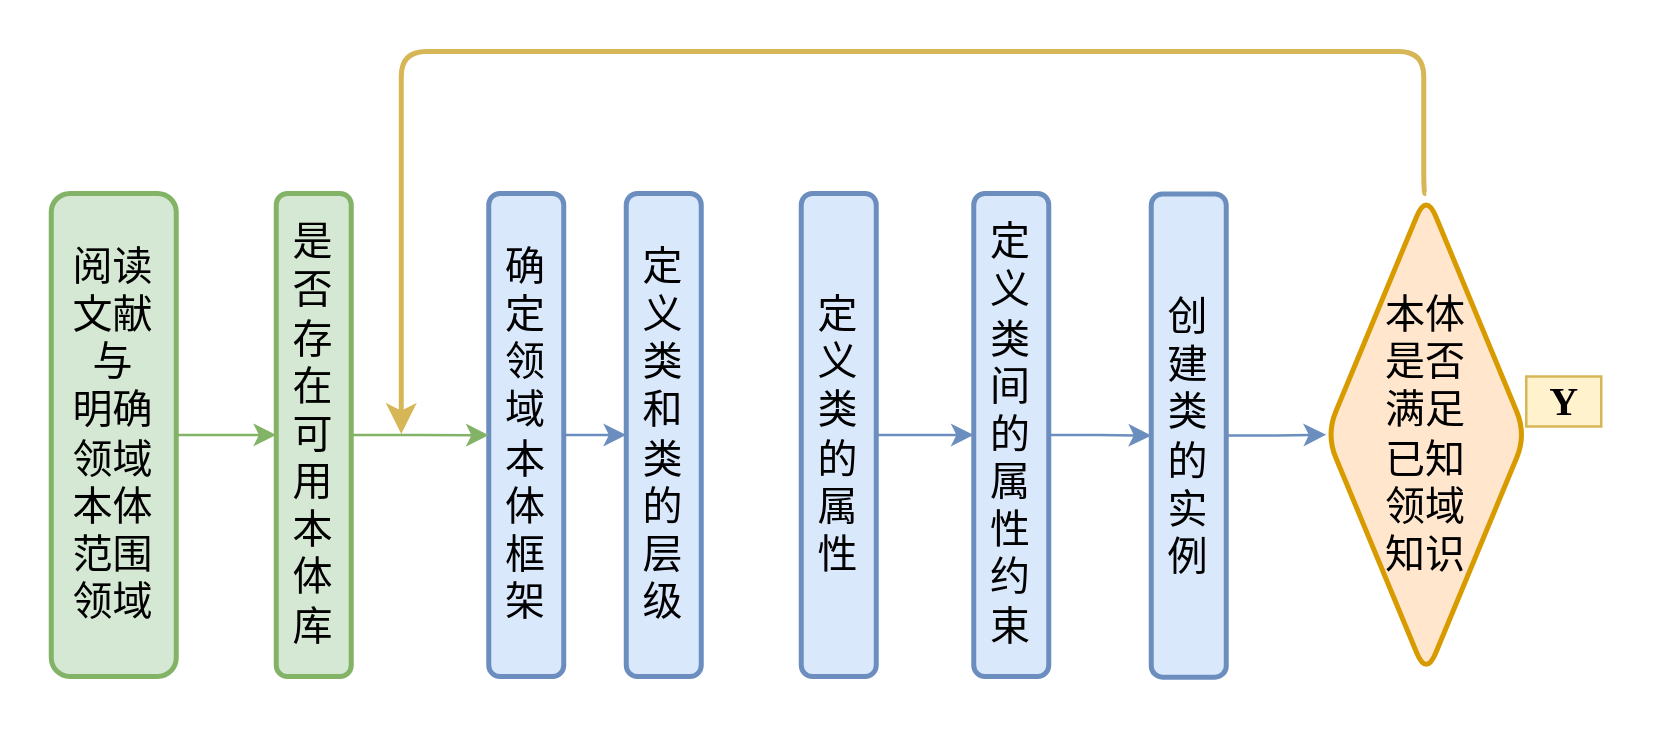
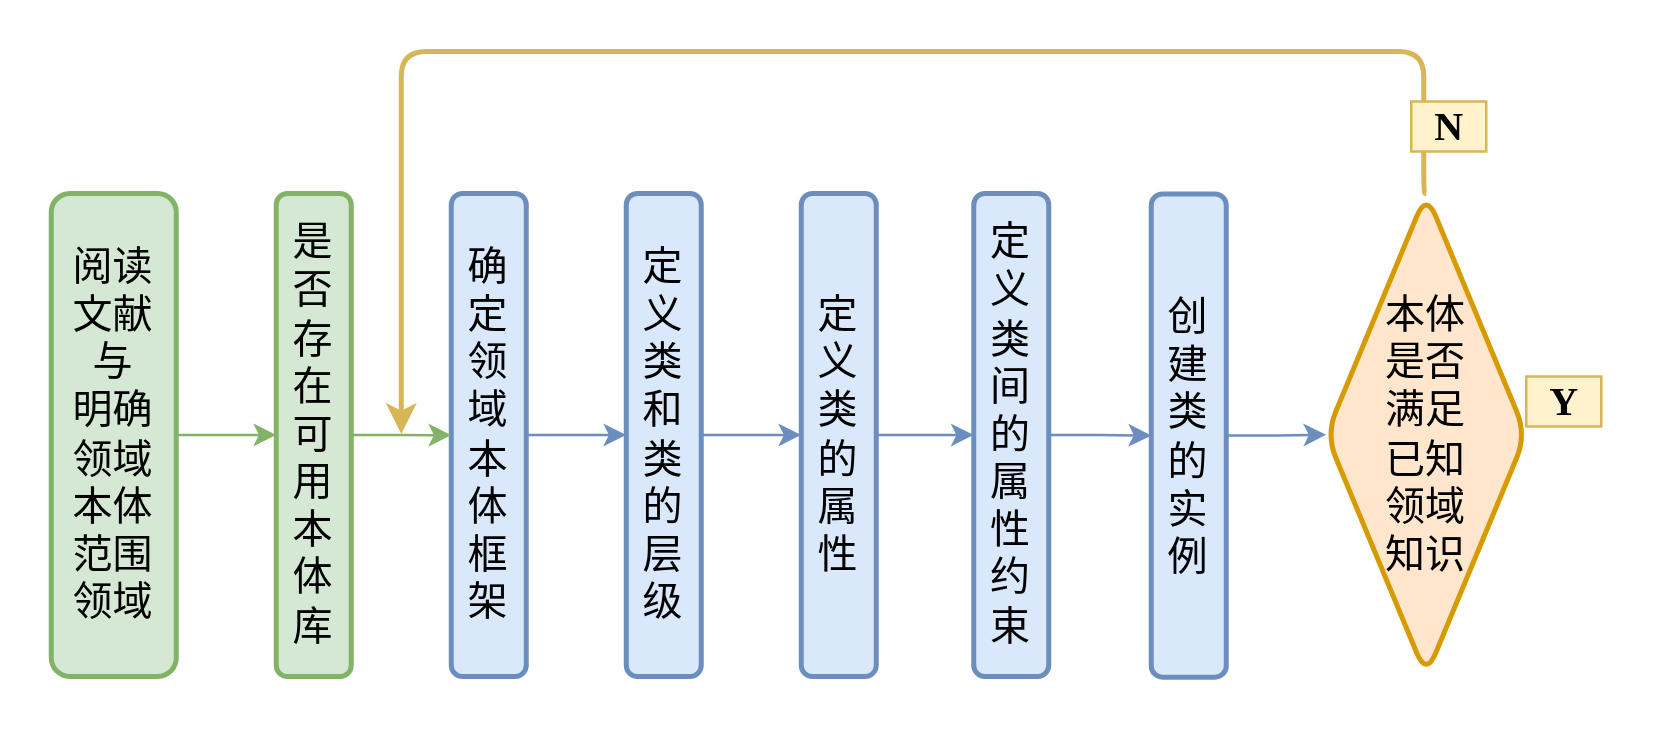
+ <mxCell id="19" value="&lt;span style=&quot;font-size: 16px;&quot;&gt;N&lt;/span&gt;" style="text;html=1;align=center;verticalAlign=middle;resizable=0;points=[];autosize=1;strokeColor=#d6b656;fillColor=#fff2cc;fontSize=16;fontFamily=Times New Roman;fontStyle=1;sketch=0;shadow=0;metaEdit=0;snapToPoint=0;fixDash=0;backgroundOutline=0;enumerate=0;comic=0;" parent="1" vertex="1"><mxGeometry x="564" y="40" width="30" height="20" as="geometry" /></mxCell>
- <mxCell id="5" value="&lt;font style=&quot;font-size: 16px;&quot;&gt;&lt;span style=&quot;font-size: 16px;&quot;&gt;&lt;span style=&quot;font-size: 16px;&quot;&gt;确定领域本体框架&lt;/span&gt;&lt;/span&gt;&lt;/font&gt;" style="rounded=1;whiteSpace=wrap;html=1;strokeWidth=2;fontStyle=0;spacing=3;fontSize=16;fontFamily=Times New Roman;sketch=0;shadow=0;metaEdit=0;snapToPoint=0;fixDash=0;backgroundOutline=0;enumerate=0;comic=0;fillColor=#dae8fc;strokeColor=#6c8ebf;" parent="1" vertex="1"><mxGeometry x="195" y="76.75" width="30" height="193.25" as="geometry" /></mxCell>
+ <mxCell id="5" value="&lt;font style=&quot;font-size: 16px;&quot;&gt;&lt;span style=&quot;font-size: 16px;&quot;&gt;&lt;span style=&quot;font-size: 16px;&quot;&gt;确定领域本体框架&lt;/span&gt;&lt;/span&gt;&lt;/font&gt;" style="rounded=1;whiteSpace=wrap;html=1;strokeWidth=2;fontStyle=0;spacing=3;fontSize=16;fontFamily=Times New Roman;sketch=0;shadow=0;metaEdit=0;snapToPoint=0;fixDash=0;backgroundOutline=0;enumerate=0;comic=0;fillColor=#dae8fc;strokeColor=#6c8ebf;" parent="1" vertex="1"><mxGeometry x="180" y="76.75" width="30" height="193.25" as="geometry" /></mxCell>
+ <mxCell id="6" style="edgeStyle=orthogonalEdgeStyle;rounded=0;orthogonalLoop=1;jettySize=auto;html=1;exitX=1;exitY=0.5;exitDx=0;exitDy=0;entryX=0;entryY=0.5;entryDx=0;entryDy=0;fontSize=16;fontStyle=0;fontFamily=Times New Roman;sketch=0;shadow=0;metaEdit=0;snapToPoint=0;fixDash=0;backgroundOutline=0;enumerate=0;comic=0;fillColor=#dae8fc;strokeColor=#6c8ebf;" parent="1" source="7" target="9" edge="1"><mxGeometry relative="1" as="geometry" /></mxCell>
